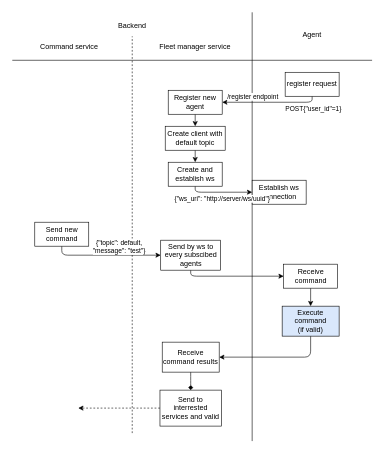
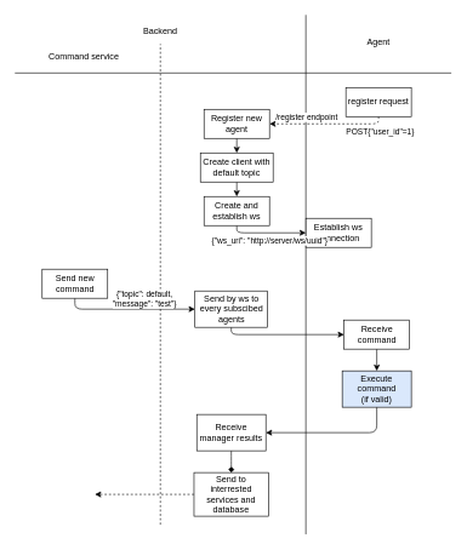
- <mxCell id="5" value="Fleet manager service" style="text;html=1;strokeColor=none;fillColor=none;align=center;verticalAlign=middle;whiteSpace=wrap;rounded=0;" parent="1" vertex="1"><mxGeometry x="260" y="60" width="130" height="35" as="geometry" /></mxCell>
- <mxCell id="9" value="" style="endArrow=classic;html=1;exitX=0.5;exitY=1;exitDx=0;exitDy=0;edgeStyle=orthogonalEdgeStyle;" parent="1" source="14" target="13" edge="1"><mxGeometry width="50" height="50" relative="1" as="geometry"><mxPoint x="330" y="180" as="sourcePoint" /><mxPoint x="550" y="230" as="targetPoint" /></mxGeometry></mxCell>
+ <mxCell id="9" value="" style="endArrow=classic;html=1;exitX=0.5;exitY=1;exitDx=0;exitDy=0;edgeStyle=orthogonalEdgeStyle;dashed=1;" parent="1" source="14" target="13" edge="1"><mxGeometry width="50" height="50" relative="1" as="geometry"><mxPoint x="330" y="180" as="sourcePoint" /><mxPoint x="550" y="230" as="targetPoint" /></mxGeometry></mxCell>
- <mxCell id="31" value="Receive command results" style="rounded=0;whiteSpace=wrap;html=1;" parent="1" vertex="1"><mxGeometry x="270" y="570" width="95" height="50" as="geometry" /></mxCell>
+ <mxCell id="31" value="Receive manager results" style="rounded=0;whiteSpace=wrap;html=1;" parent="1" vertex="1"><mxGeometry x="270" y="570" width="95" height="50" as="geometry" /></mxCell>
- <mxCell id="33" value="Send to interrested services and valid" style="rounded=0;whiteSpace=wrap;html=1;" parent="1" vertex="1"><mxGeometry x="266.25" y="650" width="102.5" height="60" as="geometry" /></mxCell>
+ <mxCell id="33" value="Send to interrested services and database" style="rounded=0;whiteSpace=wrap;html=1;" parent="1" vertex="1"><mxGeometry x="266.25" y="650" width="102.5" height="60" as="geometry" /></mxCell>
